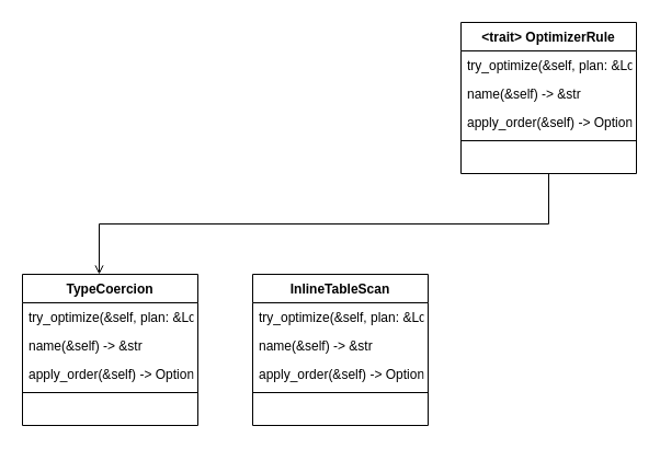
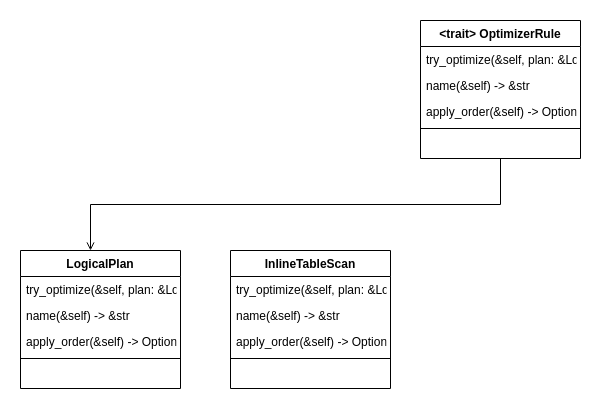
- <mxCell id="13" value="TypeCoercion" style="swimlane;fontStyle=1;align=center;verticalAlign=top;childLayout=stackLayout;horizontal=1;startSize=26;horizontalStack=0;resizeParent=1;resizeLast=0;collapsible=1;marginBottom=0;rounded=0;shadow=0;strokeWidth=1;" vertex="1" parent="1"><mxGeometry x="20" y="250" width="160" height="138" as="geometry"><mxRectangle x="230" y="140" width="160" height="26" as="alternateBounds" /></mxGeometry></mxCell>
+ <mxCell id="13" value="LogicalPlan" style="swimlane;fontStyle=1;align=center;verticalAlign=top;childLayout=stackLayout;horizontal=1;startSize=26;horizontalStack=0;resizeParent=1;resizeLast=0;collapsible=1;marginBottom=0;rounded=0;shadow=0;strokeWidth=1;" vertex="1" parent="1"><mxGeometry x="20" y="250" width="160" height="138" as="geometry"><mxRectangle x="230" y="140" width="160" height="26" as="alternateBounds" /></mxGeometry></mxCell>
